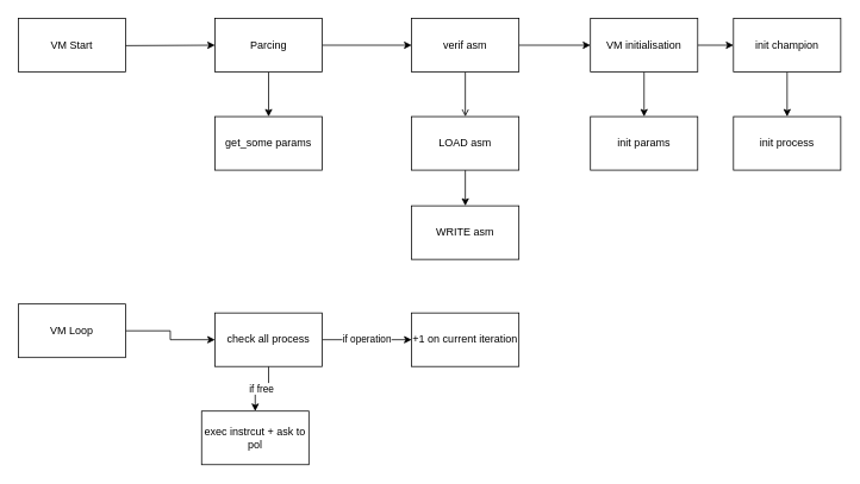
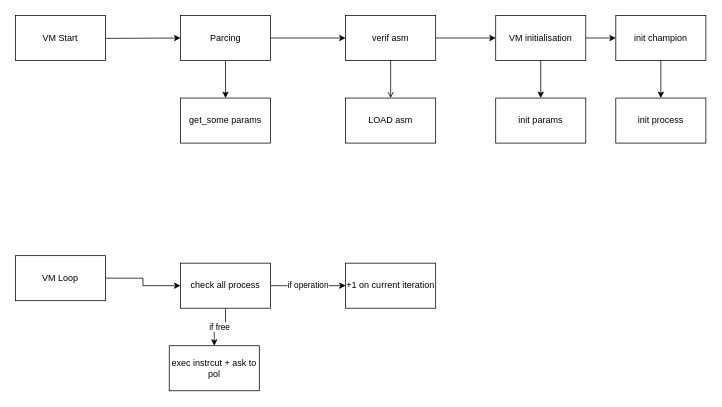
- <mxCell id="8" style="edgeStyle=orthogonalEdgeStyle;rounded=0;orthogonalLoop=1;jettySize=auto;html=1;startArrow=none;" parent="1" source="13" target="9" edge="1"><mxGeometry relative="1" as="geometry"><mxPoint x="520" y="80" as="sourcePoint" /></mxGeometry></mxCell>
- <mxCell id="9" value="&lt;div&gt;WRITE asm&lt;/div&gt;" style="rounded=0;whiteSpace=wrap;html=1;" parent="1" vertex="1"><mxGeometry x="460" y="230" width="120" height="60" as="geometry" /></mxCell>
